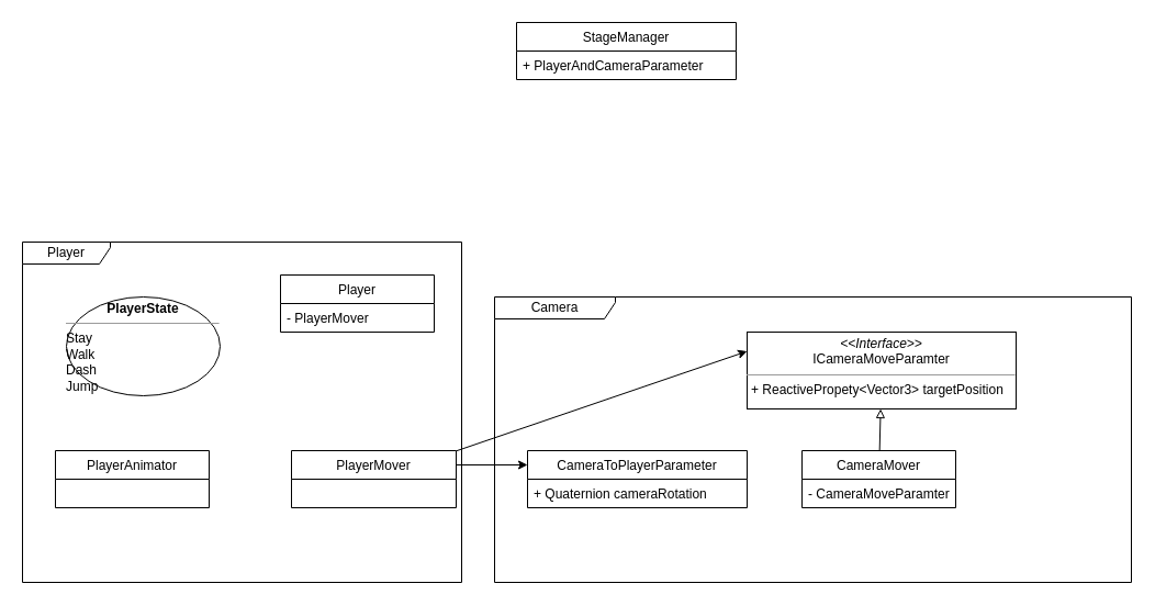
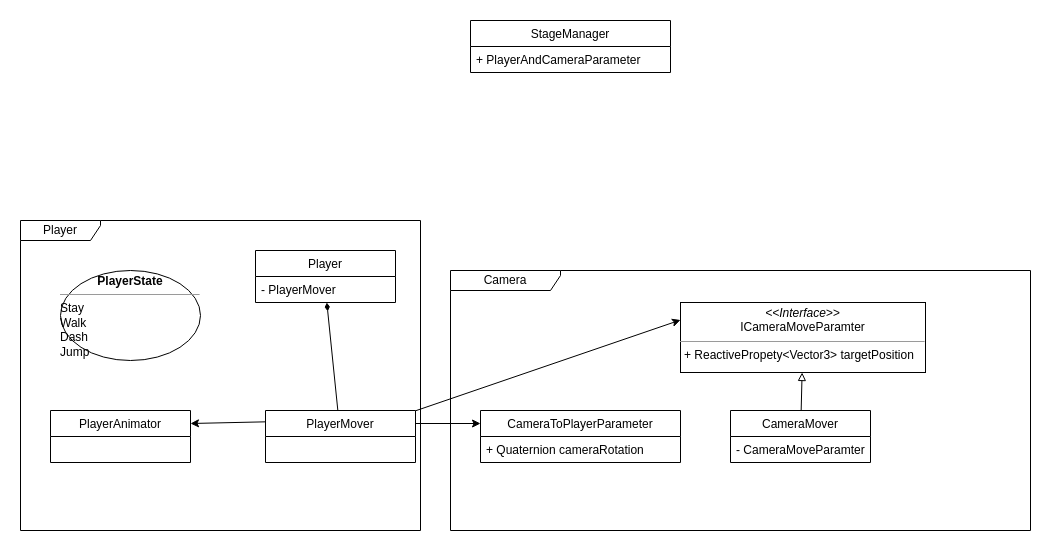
+ <mxCell id="5" style="edgeStyle=none;rounded=0;orthogonalLoop=1;jettySize=auto;html=1;endArrow=diamondThin;endFill=1;" edge="1" parent="1" source="8" target="16"><mxGeometry relative="1" as="geometry" /></mxCell>
+ <mxCell id="6" style="edgeStyle=none;rounded=0;orthogonalLoop=1;jettySize=auto;html=1;entryX=1;entryY=0.25;entryDx=0;entryDy=0;endArrow=classic;endFill=1;exitX=0;exitY=0.218;exitDx=0;exitDy=0;exitPerimeter=0;" edge="1" parent="1" source="8" target="14"><mxGeometry relative="1" as="geometry" /></mxCell>
